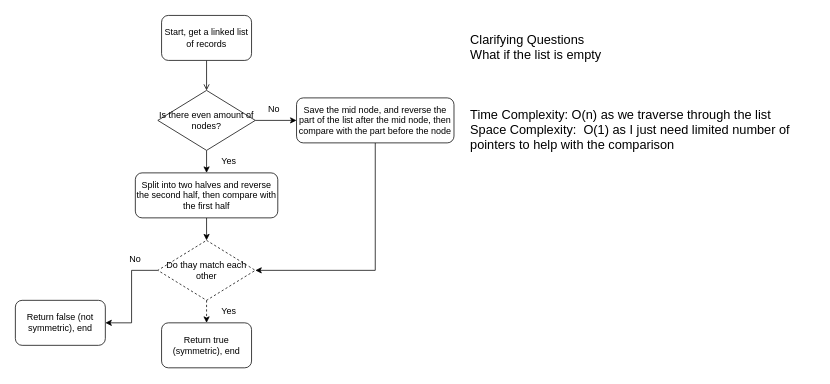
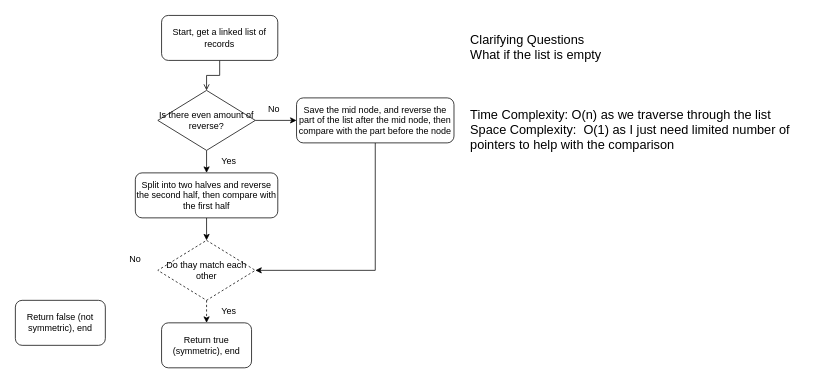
- <mxCell id="3" value="Start, get a linked list of records" style="rounded=1;whiteSpace=wrap;html=1;" vertex="1" parent="1"><mxGeometry x="215" y="20" width="120" height="60" as="geometry" /></mxCell>
+ <mxCell id="3" value="Start, get a linked list of records" style="rounded=1;whiteSpace=wrap;html=1;" vertex="1" parent="1"><mxGeometry x="215" y="20" width="155" height="60" as="geometry" /></mxCell>
- <mxCell id="8" value="Is there even amount of nodes?" style="rhombus;whiteSpace=wrap;html=1;" vertex="1" parent="1"><mxGeometry x="210" y="120" width="130" height="80" as="geometry" /></mxCell>
+ <mxCell id="8" value="Is there even amount of reverse?" style="rhombus;whiteSpace=wrap;html=1;" vertex="1" parent="1"><mxGeometry x="210" y="120" width="130" height="80" as="geometry" /></mxCell>
- <mxCell id="12" style="edgeStyle=orthogonalEdgeStyle;rounded=0;orthogonalLoop=1;jettySize=auto;html=1;exitX=0;exitY=0.5;exitDx=0;exitDy=0;entryX=1;entryY=0.5;entryDx=0;entryDy=0;" edge="1" parent="1" source="13" target="15"><mxGeometry relative="1" as="geometry" /></mxCell>
